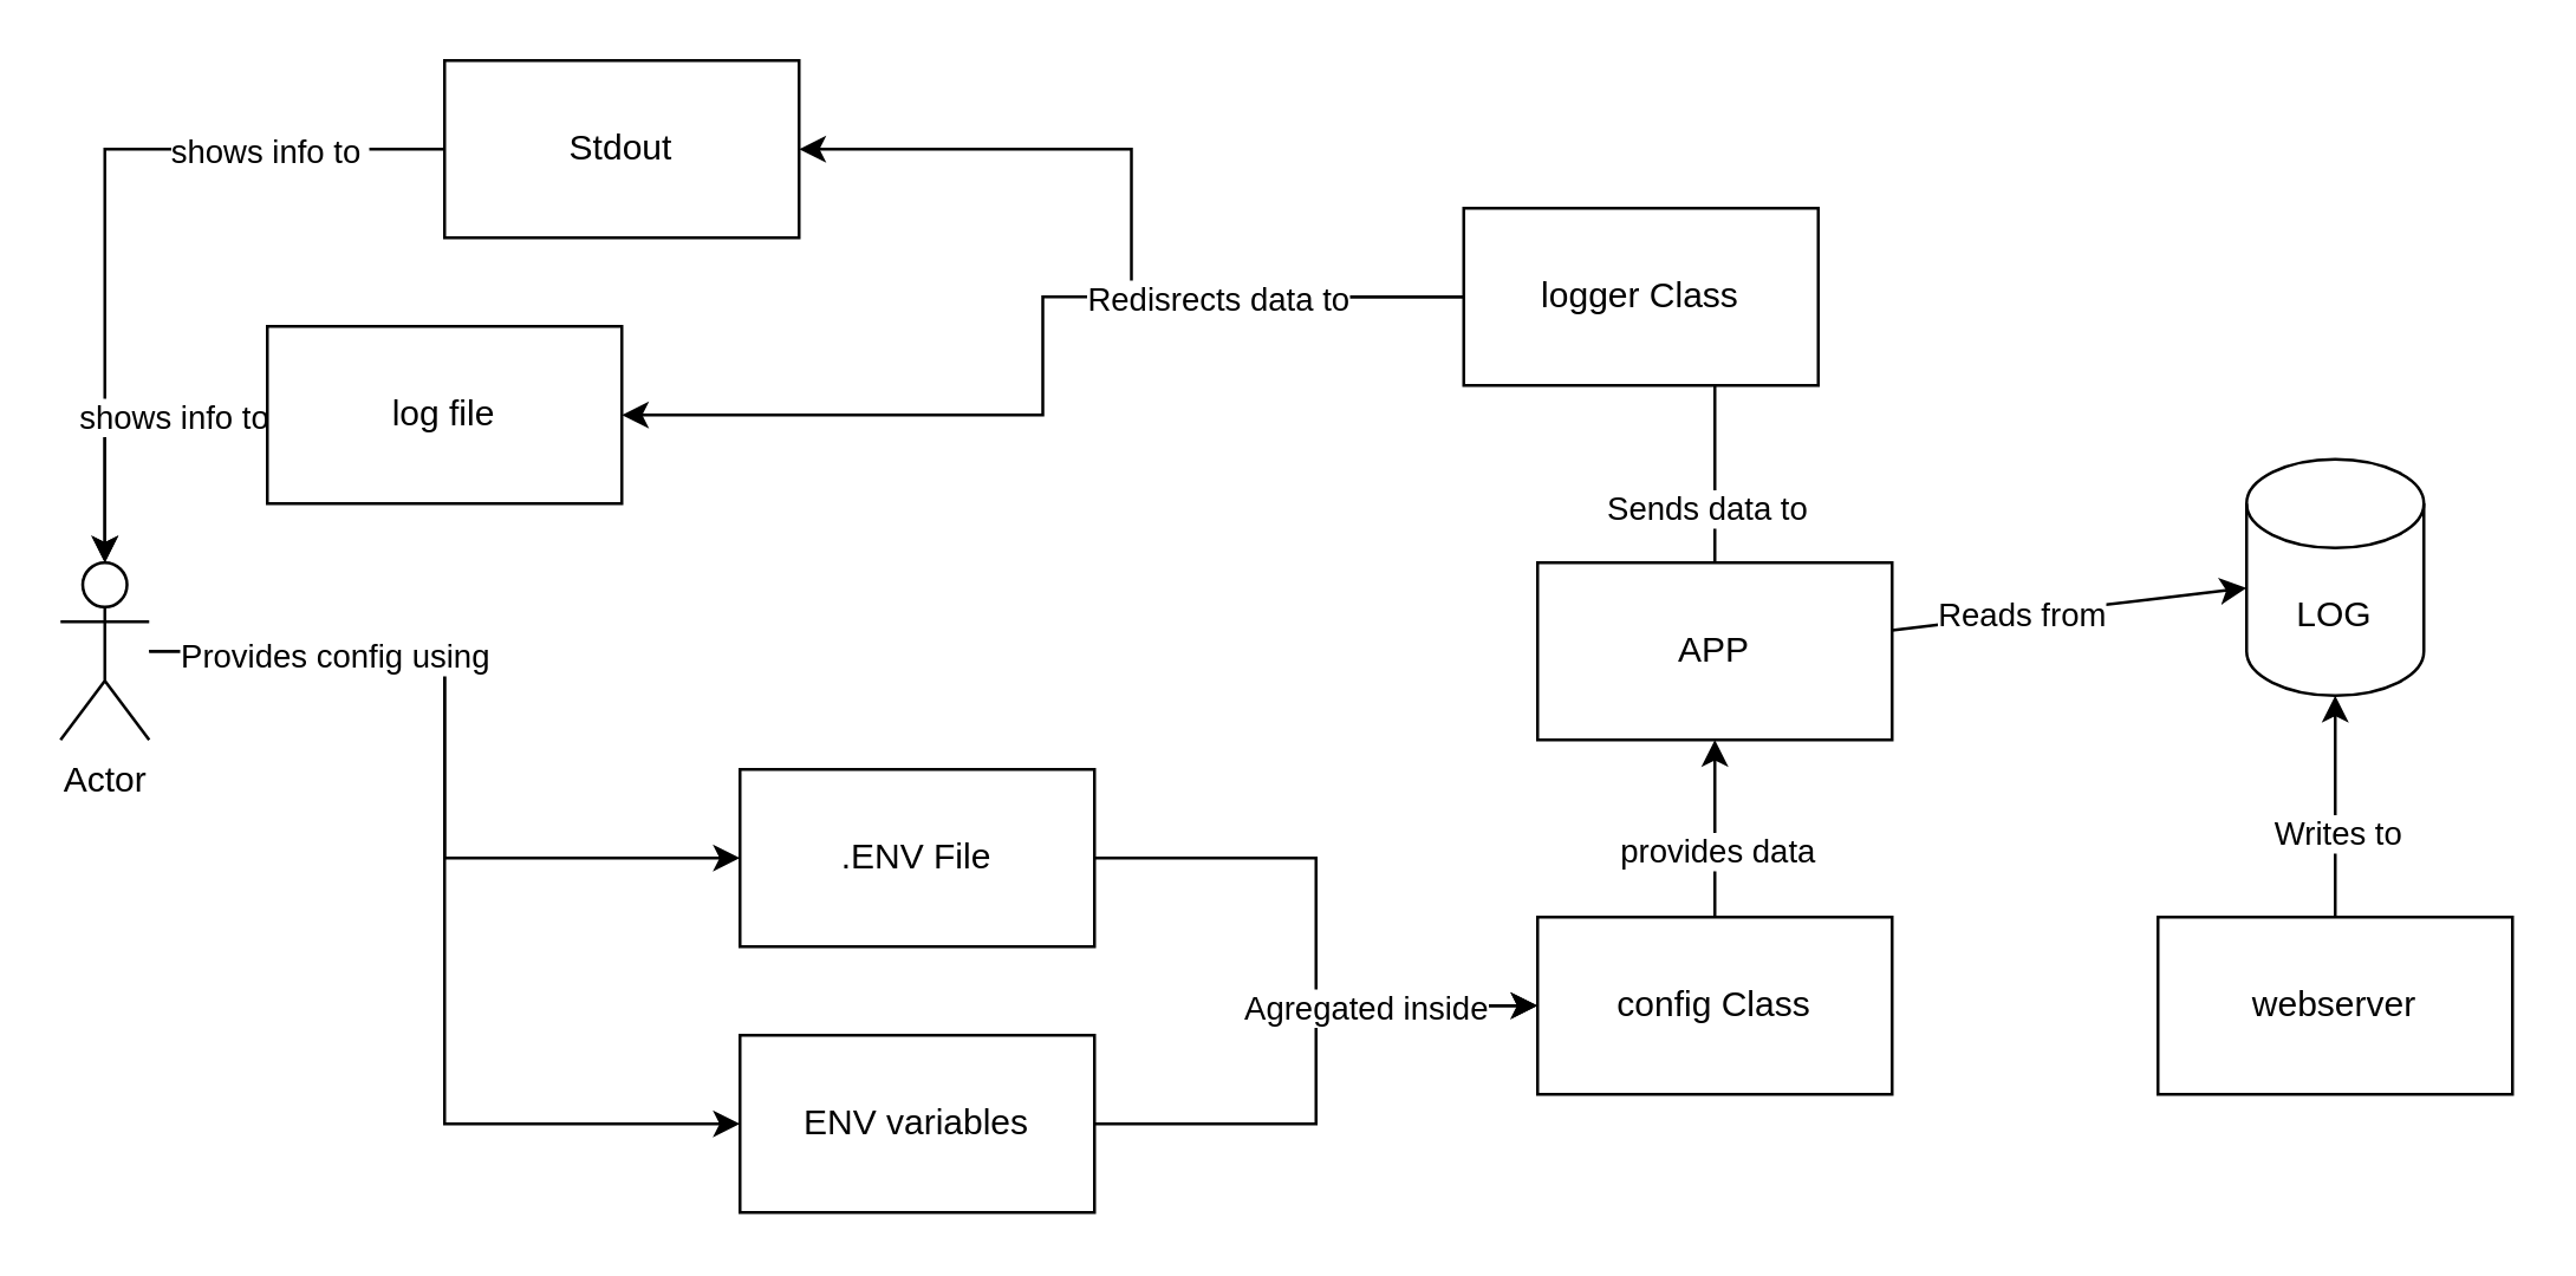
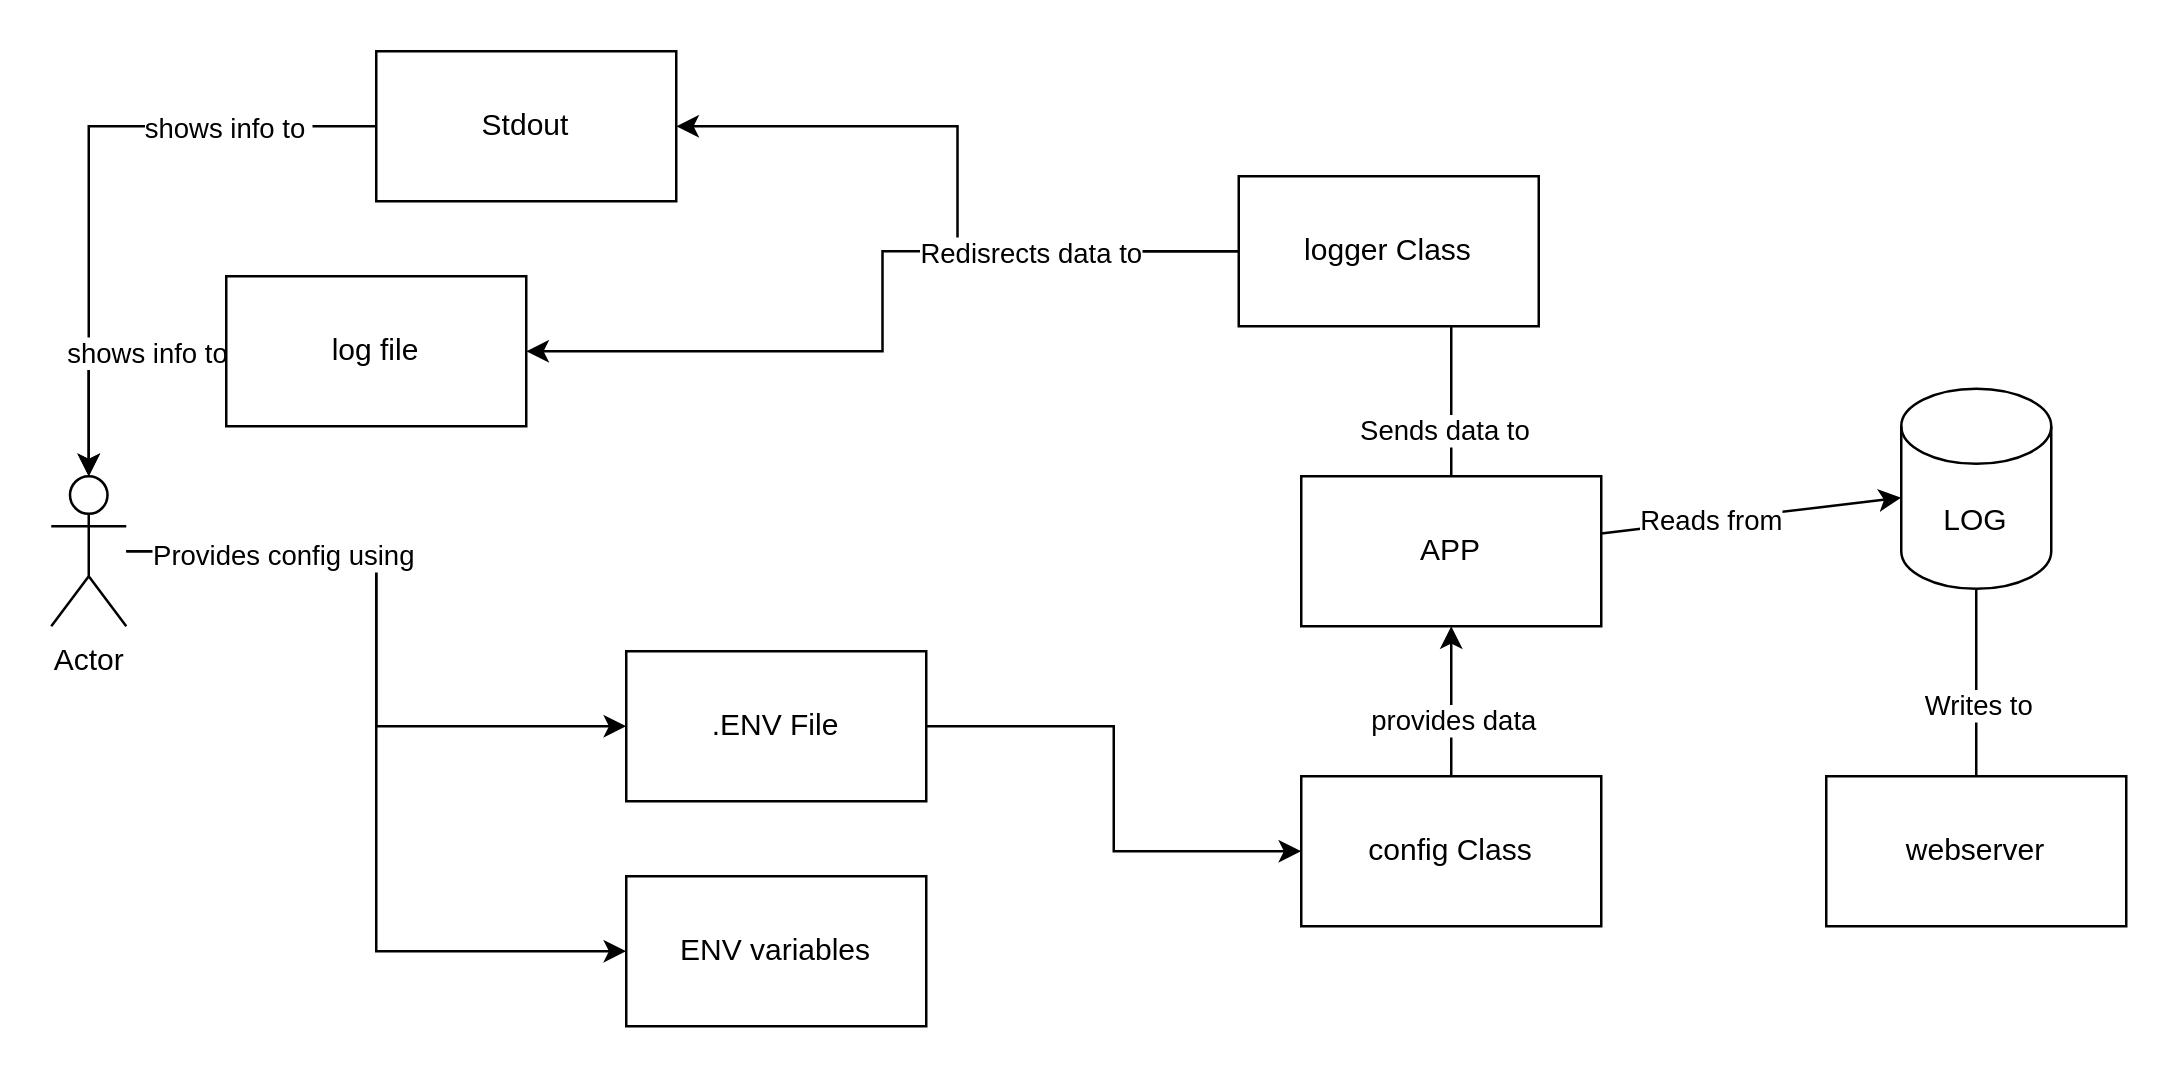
- <mxCell id="3" value="" style="edgeStyle=none;html=1;" edge="1" parent="1" source="5" target="2"><mxGeometry relative="1" as="geometry" /></mxCell>
+ <mxCell id="3" value="" style="edgeStyle=none;html=1;endArrow=none;" edge="1" parent="1" source="5" target="2"><mxGeometry relative="1" as="geometry" /></mxCell>
- <mxCell id="18" value="" style="edgeStyle=orthogonalEdgeStyle;rounded=0;html=1;strokeColor=default;" edge="1" parent="1" source="20" target="28"><mxGeometry relative="1" as="geometry" /></mxCell>
- <mxCell id="19" value="Agregated inside" style="edgeLabel;html=1;align=center;verticalAlign=middle;resizable=0;points=[];" vertex="1" connectable="0" parent="18"><mxGeometry x="0.382" relative="1" as="geometry"><mxPoint as="offset" /></mxGeometry></mxCell>
